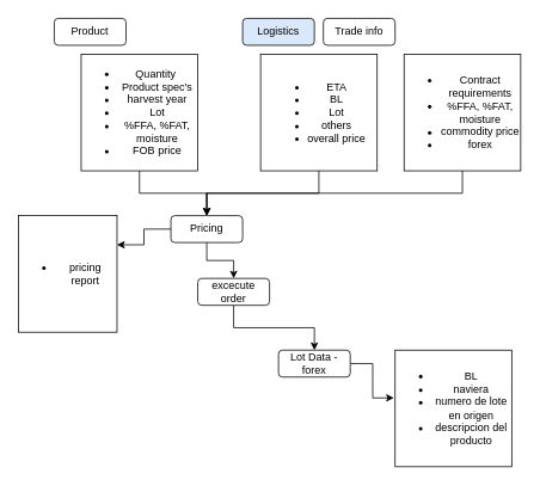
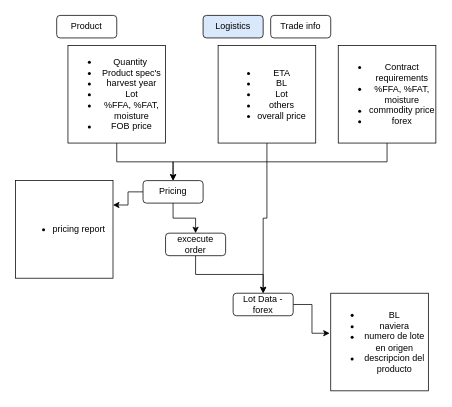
- <mxCell id="14" value="Product" style="rounded=1;whiteSpace=wrap;html=1;" vertex="1" parent="1"><mxGeometry x="60" y="20" width="80" height="30" as="geometry" /></mxCell>
+ <mxCell id="14" value="Product" style="rounded=1;whiteSpace=wrap;html=1;" vertex="1" parent="1"><mxGeometry x="75" y="20" width="80" height="30" as="geometry" /></mxCell>
- <mxCell id="4" style="edgeStyle=orthogonalEdgeStyle;rounded=0;orthogonalLoop=1;jettySize=auto;html=1;exitX=0.5;exitY=1;exitDx=0;exitDy=0;entryX=0.5;entryY=0;entryDx=0;entryDy=0;" edge="1" parent="1" source="5" target="11"><mxGeometry relative="1" as="geometry" /></mxCell>
+ <mxCell id="4" style="edgeStyle=orthogonalEdgeStyle;rounded=0;orthogonalLoop=1;jettySize=auto;html=1;exitX=0.5;exitY=1;exitDx=0;exitDy=0;" edge="1" parent="1" source="5" target="13"><mxGeometry relative="1" as="geometry" /></mxCell>
- <mxCell id="17" value="&lt;ul&gt;&lt;li&gt;pricing report&lt;/li&gt;&lt;/ul&gt;" style="whiteSpace=wrap;html=1;aspect=fixed;" vertex="1" parent="1"><mxGeometry x="20" y="240" width="110" height="130" as="geometry" /></mxCell>
+ <mxCell id="17" value="&lt;ul&gt;&lt;li&gt;pricing report&lt;/li&gt;&lt;/ul&gt;" style="whiteSpace=wrap;html=1;aspect=fixed;" vertex="1" parent="1"><mxGeometry x="20" y="240" width="130" height="130" as="geometry" /></mxCell>
